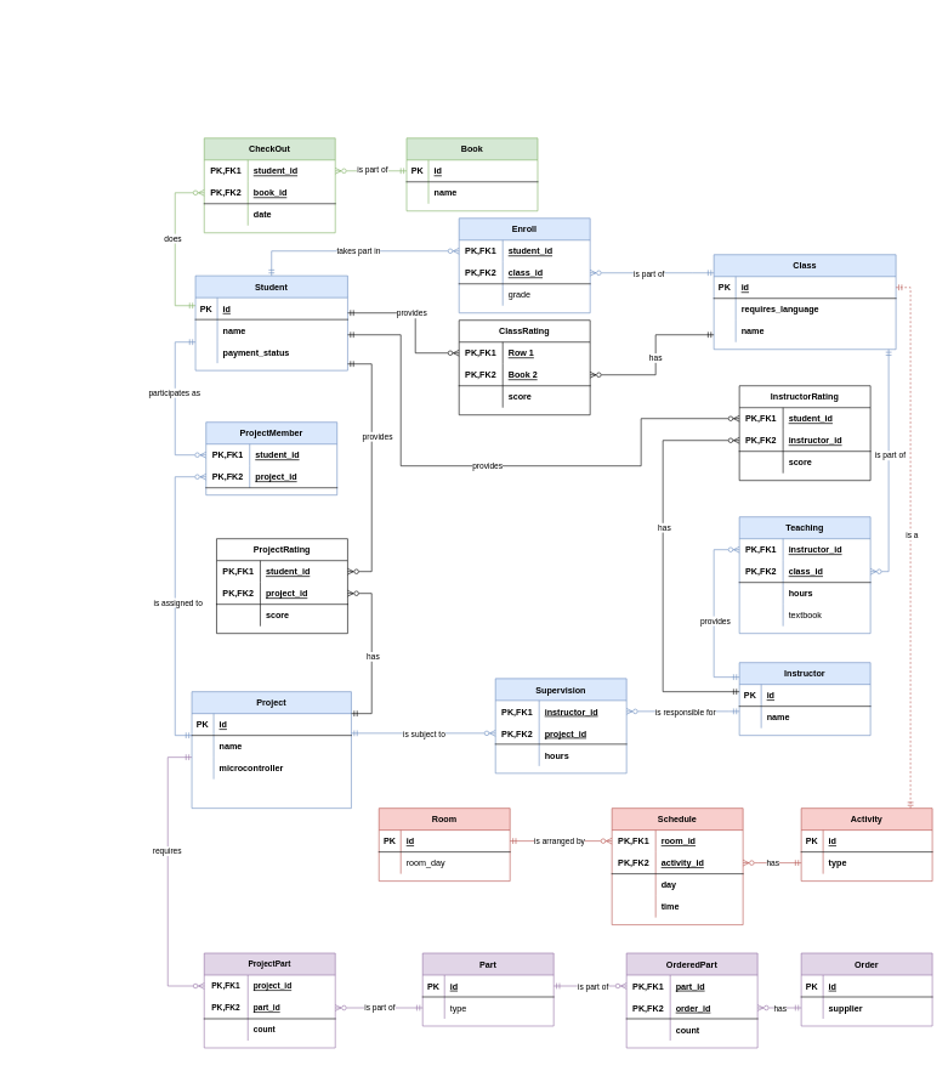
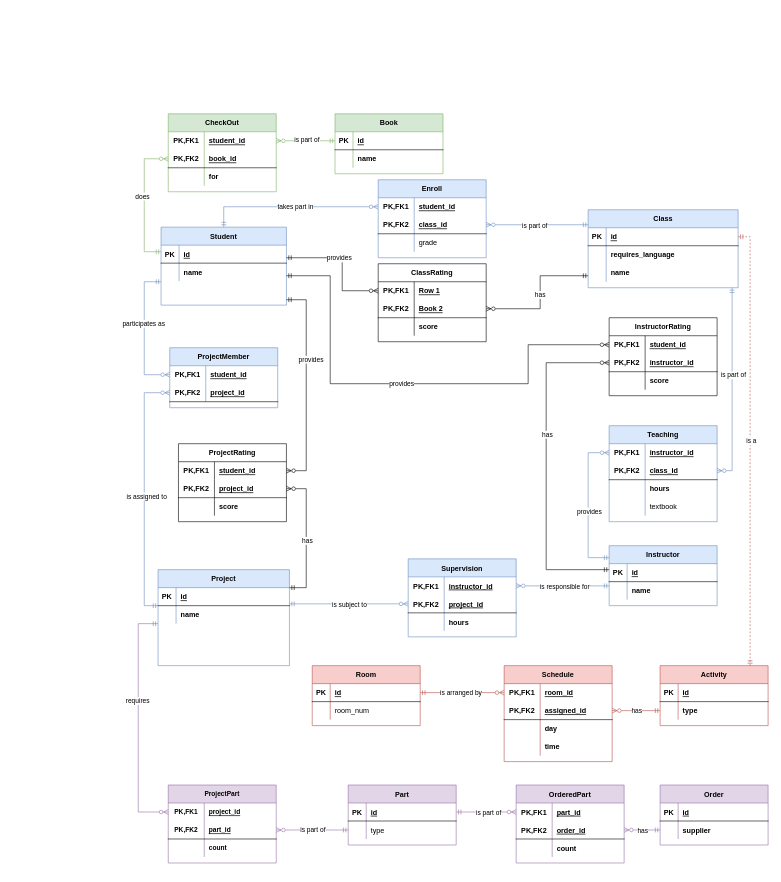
- <mxCell id="130" value="date" style="shape=partialRectangle;connectable=0;fillColor=none;top=0;left=0;bottom=0;right=0;align=left;spacingLeft=6;overflow=hidden;fontStyle=1" parent="128" vertex="1"><mxGeometry x="60" width="120" height="30" as="geometry"><mxRectangle width="120" height="30" as="alternateBounds" /></mxGeometry></mxCell>
+ <mxCell id="130" value="for" style="shape=partialRectangle;connectable=0;fillColor=none;top=0;left=0;bottom=0;right=0;align=left;spacingLeft=6;overflow=hidden;fontStyle=1" parent="128" vertex="1"><mxGeometry x="60" width="120" height="30" as="geometry"><mxRectangle width="120" height="30" as="alternateBounds" /></mxGeometry></mxCell>
- <mxCell id="33" value="payment_status" style="shape=partialRectangle;overflow=hidden;connectable=0;fillColor=none;top=0;left=0;bottom=0;right=0;align=left;spacingLeft=6;fontStyle=1" parent="31" vertex="1"><mxGeometry x="30" width="179" height="30" as="geometry"><mxRectangle width="179" height="30" as="alternateBounds" /></mxGeometry></mxCell>
- <mxCell id="21" value="microcontroller" style="shape=partialRectangle;overflow=hidden;connectable=0;fillColor=none;top=0;left=0;bottom=0;right=0;align=left;spacingLeft=6;fontStyle=1" parent="19" vertex="1"><mxGeometry x="30" width="189" height="30" as="geometry"><mxRectangle width="189" height="30" as="alternateBounds" /></mxGeometry></mxCell>
- <mxCell id="113" value="room_day" style="shape=partialRectangle;connectable=0;fillColor=none;top=0;left=0;bottom=0;right=0;align=left;spacingLeft=6;overflow=hidden;fontStyle=0" parent="111" vertex="1"><mxGeometry x="30" width="150" height="30" as="geometry"><mxRectangle width="150" height="30" as="alternateBounds" /></mxGeometry></mxCell>
+ <mxCell id="113" value="room_num" style="shape=partialRectangle;connectable=0;fillColor=none;top=0;left=0;bottom=0;right=0;align=left;spacingLeft=6;overflow=hidden;fontStyle=0" parent="111" vertex="1"><mxGeometry x="30" width="150" height="30" as="geometry"><mxRectangle width="150" height="30" as="alternateBounds" /></mxGeometry></mxCell>
- <mxCell id="100" value="activity_id" style="shape=partialRectangle;connectable=0;fillColor=none;top=0;left=0;bottom=0;right=0;align=left;spacingLeft=6;fontStyle=5;overflow=hidden;" parent="98" vertex="1"><mxGeometry x="60" width="120" height="30" as="geometry"><mxRectangle width="120" height="30" as="alternateBounds" /></mxGeometry></mxCell>
+ <mxCell id="100" value="assigned_id" style="shape=partialRectangle;connectable=0;fillColor=none;top=0;left=0;bottom=0;right=0;align=left;spacingLeft=6;fontStyle=5;overflow=hidden;" parent="98" vertex="1"><mxGeometry x="60" width="120" height="30" as="geometry"><mxRectangle width="120" height="30" as="alternateBounds" /></mxGeometry></mxCell>
